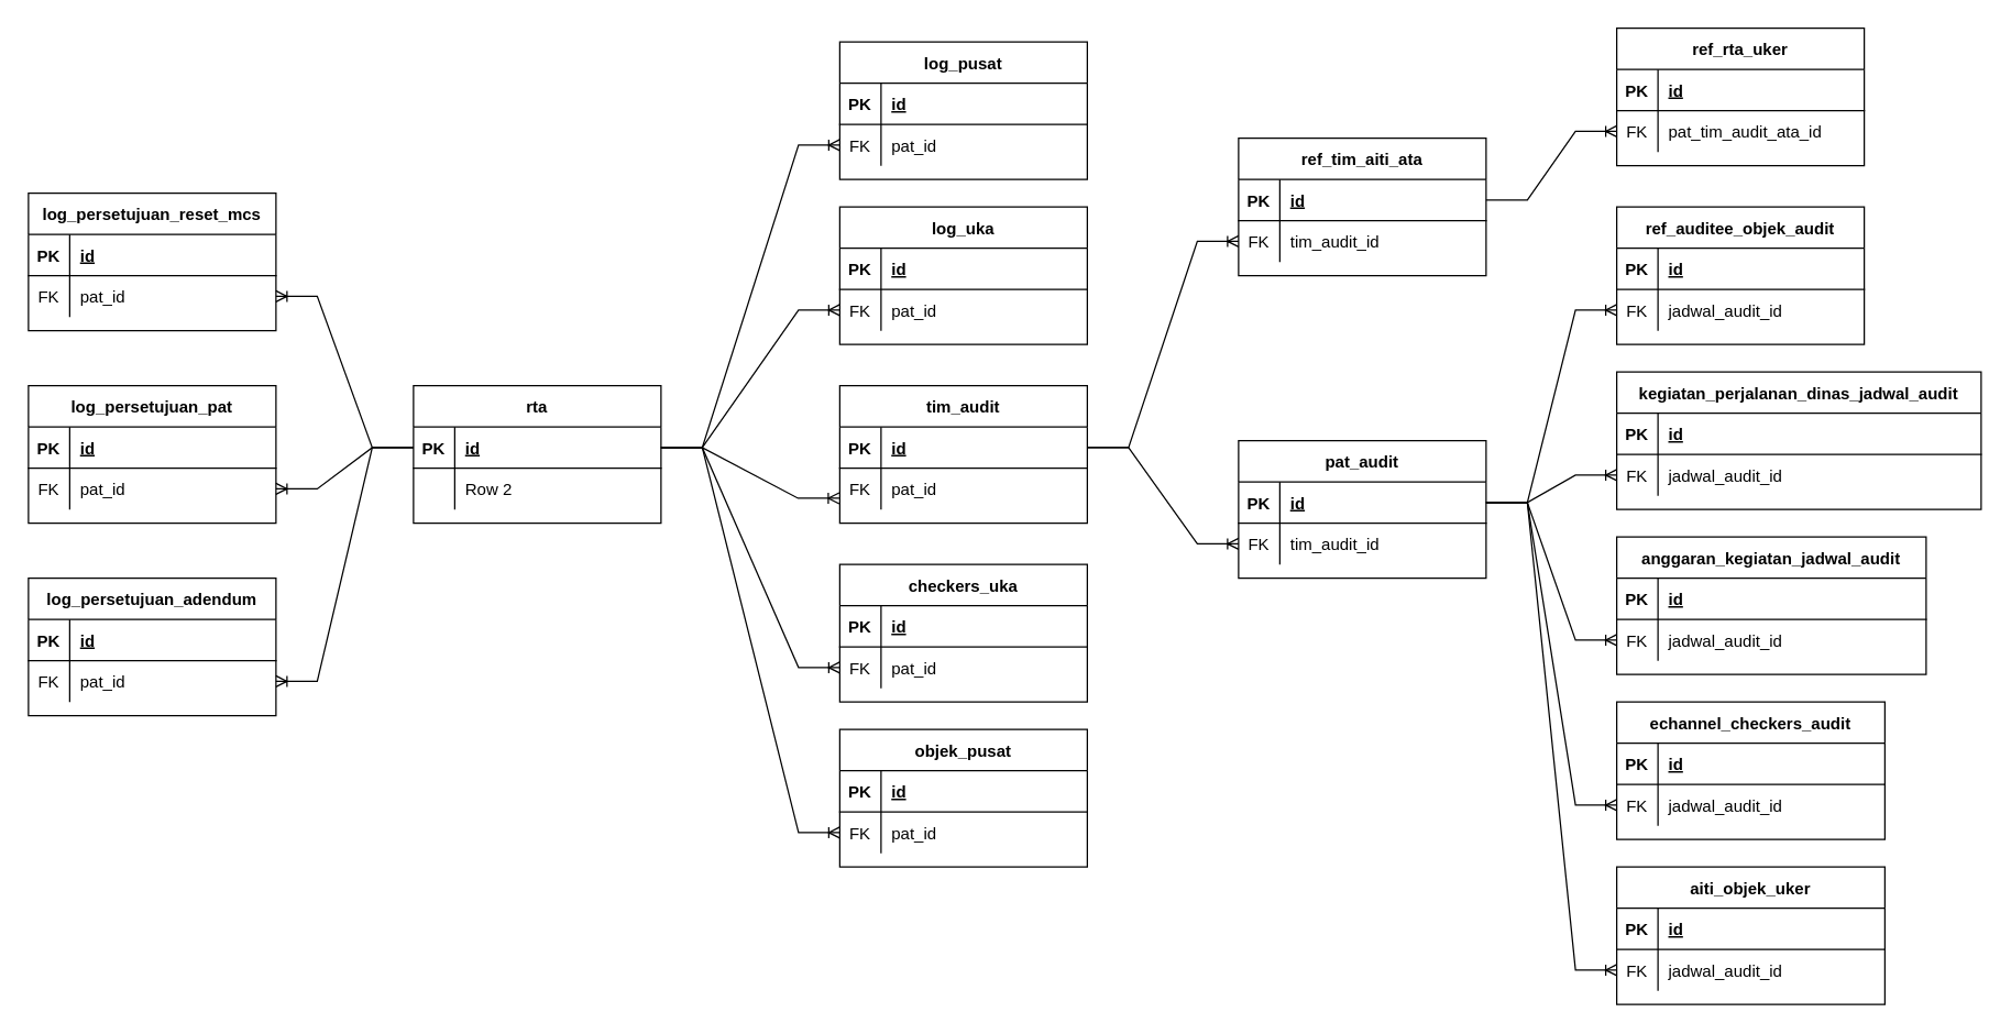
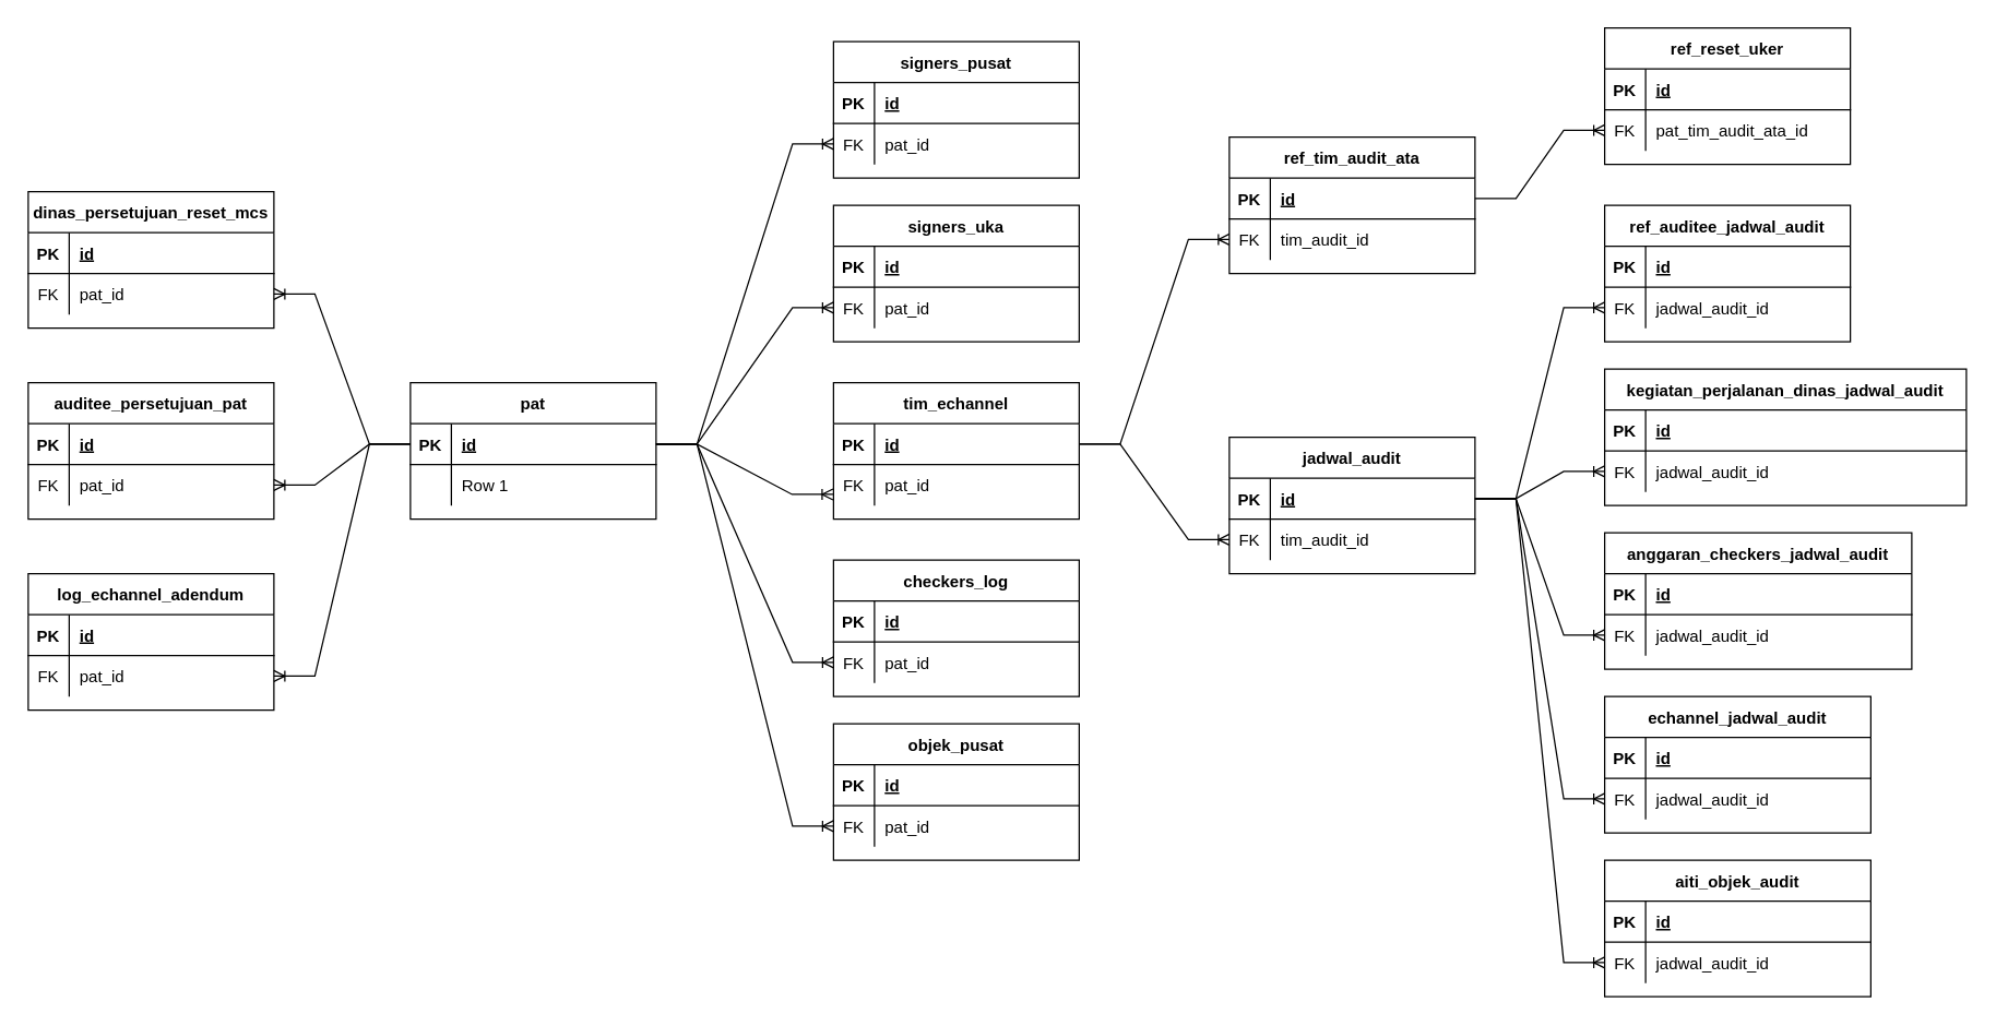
- <mxCell id="89" value="ref_rta_uker" style="shape=table;startSize=30;container=1;collapsible=1;childLayout=tableLayout;fixedRows=1;rowLines=0;fontStyle=1;align=center;resizeLast=1;" vertex="1" parent="1"><mxGeometry x="1175" y="20" width="180" height="100" as="geometry" /></mxCell>
+ <mxCell id="89" value="ref_reset_uker" style="shape=table;startSize=30;container=1;collapsible=1;childLayout=tableLayout;fixedRows=1;rowLines=0;fontStyle=1;align=center;resizeLast=1;" vertex="1" parent="1"><mxGeometry x="1175" y="20" width="180" height="100" as="geometry" /></mxCell>
- <mxCell id="39" value="log_pusat" style="shape=table;startSize=30;container=1;collapsible=1;childLayout=tableLayout;fixedRows=1;rowLines=0;fontStyle=1;align=center;resizeLast=1;" vertex="1" parent="1"><mxGeometry x="610" y="30" width="180" height="100" as="geometry" /></mxCell>
+ <mxCell id="39" value="signers_pusat" style="shape=table;startSize=30;container=1;collapsible=1;childLayout=tableLayout;fixedRows=1;rowLines=0;fontStyle=1;align=center;resizeLast=1;" vertex="1" parent="1"><mxGeometry x="610" y="30" width="180" height="100" as="geometry" /></mxCell>
- <mxCell id="81" value="ref_tim_aiti_ata" style="shape=table;startSize=30;container=1;collapsible=1;childLayout=tableLayout;fixedRows=1;rowLines=0;fontStyle=1;align=center;resizeLast=1;" vertex="1" parent="1"><mxGeometry x="900" y="100" width="180" height="100" as="geometry" /></mxCell>
+ <mxCell id="81" value="ref_tim_audit_ata" style="shape=table;startSize=30;container=1;collapsible=1;childLayout=tableLayout;fixedRows=1;rowLines=0;fontStyle=1;align=center;resizeLast=1;" vertex="1" parent="1"><mxGeometry x="900" y="100" width="180" height="100" as="geometry" /></mxCell>
- <mxCell id="63" value="log_persetujuan_reset_mcs" style="shape=table;startSize=30;container=1;collapsible=1;childLayout=tableLayout;fixedRows=1;rowLines=0;fontStyle=1;align=center;resizeLast=1;" vertex="1" parent="1"><mxGeometry x="20" y="140" width="180" height="100" as="geometry" /></mxCell>
+ <mxCell id="63" value="dinas_persetujuan_reset_mcs" style="shape=table;startSize=30;container=1;collapsible=1;childLayout=tableLayout;fixedRows=1;rowLines=0;fontStyle=1;align=center;resizeLast=1;" vertex="1" parent="1"><mxGeometry x="20" y="140" width="180" height="100" as="geometry" /></mxCell>
- <mxCell id="32" value="log_uka" style="shape=table;startSize=30;container=1;collapsible=1;childLayout=tableLayout;fixedRows=1;rowLines=0;fontStyle=1;align=center;resizeLast=1;" vertex="1" parent="1"><mxGeometry x="610" y="150" width="180" height="100" as="geometry" /></mxCell>
+ <mxCell id="32" value="signers_uka" style="shape=table;startSize=30;container=1;collapsible=1;childLayout=tableLayout;fixedRows=1;rowLines=0;fontStyle=1;align=center;resizeLast=1;" vertex="1" parent="1"><mxGeometry x="610" y="150" width="180" height="100" as="geometry" /></mxCell>
- <mxCell id="97" value="ref_auditee_objek_audit" style="shape=table;startSize=30;container=1;collapsible=1;childLayout=tableLayout;fixedRows=1;rowLines=0;fontStyle=1;align=center;resizeLast=1;" vertex="1" parent="1"><mxGeometry x="1175" y="150" width="180" height="100" as="geometry" /></mxCell>
+ <mxCell id="97" value="ref_auditee_jadwal_audit" style="shape=table;startSize=30;container=1;collapsible=1;childLayout=tableLayout;fixedRows=1;rowLines=0;fontStyle=1;align=center;resizeLast=1;" vertex="1" parent="1"><mxGeometry x="1175" y="150" width="180" height="100" as="geometry" /></mxCell>
- <mxCell id="49" value="log_persetujuan_pat" style="shape=table;startSize=30;container=1;collapsible=1;childLayout=tableLayout;fixedRows=1;rowLines=0;fontStyle=1;align=center;resizeLast=1;" vertex="1" parent="1"><mxGeometry x="20" y="280" width="180" height="100" as="geometry" /></mxCell>
+ <mxCell id="49" value="auditee_persetujuan_pat" style="shape=table;startSize=30;container=1;collapsible=1;childLayout=tableLayout;fixedRows=1;rowLines=0;fontStyle=1;align=center;resizeLast=1;" vertex="1" parent="1"><mxGeometry x="20" y="280" width="180" height="100" as="geometry" /></mxCell>
- <mxCell id="2" value="rta" style="shape=table;startSize=30;container=1;collapsible=1;childLayout=tableLayout;fixedRows=1;rowLines=0;fontStyle=1;align=center;resizeLast=1;" vertex="1" parent="1"><mxGeometry x="300" y="280" width="180" height="100" as="geometry" /></mxCell>
+ <mxCell id="2" value="pat" style="shape=table;startSize=30;container=1;collapsible=1;childLayout=tableLayout;fixedRows=1;rowLines=0;fontStyle=1;align=center;resizeLast=1;" vertex="1" parent="1"><mxGeometry x="300" y="280" width="180" height="100" as="geometry" /></mxCell>
- <mxCell id="9" value="tim_audit" style="shape=table;startSize=30;container=1;collapsible=1;childLayout=tableLayout;fixedRows=1;rowLines=0;fontStyle=1;align=center;resizeLast=1;" vertex="1" parent="1"><mxGeometry x="610" y="280" width="180" height="100" as="geometry" /></mxCell>
+ <mxCell id="9" value="tim_echannel" style="shape=table;startSize=30;container=1;collapsible=1;childLayout=tableLayout;fixedRows=1;rowLines=0;fontStyle=1;align=center;resizeLast=1;" vertex="1" parent="1"><mxGeometry x="610" y="280" width="180" height="100" as="geometry" /></mxCell>
- <mxCell id="73" value="pat_audit" style="shape=table;startSize=30;container=1;collapsible=1;childLayout=tableLayout;fixedRows=1;rowLines=0;fontStyle=1;align=center;resizeLast=1;" vertex="1" parent="1"><mxGeometry x="900" y="320" width="180" height="100" as="geometry" /></mxCell>
+ <mxCell id="73" value="jadwal_audit" style="shape=table;startSize=30;container=1;collapsible=1;childLayout=tableLayout;fixedRows=1;rowLines=0;fontStyle=1;align=center;resizeLast=1;" vertex="1" parent="1"><mxGeometry x="900" y="320" width="180" height="100" as="geometry" /></mxCell>
- <mxCell id="8" value="Row 2" style="shape=partialRectangle;connectable=0;fillColor=none;top=0;left=0;bottom=0;right=0;align=left;spacingLeft=6;overflow=hidden;" vertex="1" parent="6"><mxGeometry x="30" width="150" height="30" as="geometry"><mxRectangle width="150" height="30" as="alternateBounds" /></mxGeometry></mxCell>
+ <mxCell id="8" value="Row 1" style="shape=partialRectangle;connectable=0;fillColor=none;top=0;left=0;bottom=0;right=0;align=left;spacingLeft=6;overflow=hidden;" vertex="1" parent="6"><mxGeometry x="30" width="150" height="30" as="geometry"><mxRectangle width="150" height="30" as="alternateBounds" /></mxGeometry></mxCell>
- <mxCell id="113" value="anggaran_kegiatan_jadwal_audit" style="shape=table;startSize=30;container=1;collapsible=1;childLayout=tableLayout;fixedRows=1;rowLines=0;fontStyle=1;align=center;resizeLast=1;" vertex="1" parent="1"><mxGeometry x="1175" y="390" width="225" height="100" as="geometry" /></mxCell>
+ <mxCell id="113" value="anggaran_checkers_jadwal_audit" style="shape=table;startSize=30;container=1;collapsible=1;childLayout=tableLayout;fixedRows=1;rowLines=0;fontStyle=1;align=center;resizeLast=1;" vertex="1" parent="1"><mxGeometry x="1175" y="390" width="225" height="100" as="geometry" /></mxCell>
- <mxCell id="16" value="checkers_uka" style="shape=table;startSize=30;container=1;collapsible=1;childLayout=tableLayout;fixedRows=1;rowLines=0;fontStyle=1;align=center;resizeLast=1;" vertex="1" parent="1"><mxGeometry x="610" y="410" width="180" height="100" as="geometry" /></mxCell>
+ <mxCell id="16" value="checkers_log" style="shape=table;startSize=30;container=1;collapsible=1;childLayout=tableLayout;fixedRows=1;rowLines=0;fontStyle=1;align=center;resizeLast=1;" vertex="1" parent="1"><mxGeometry x="610" y="410" width="180" height="100" as="geometry" /></mxCell>
- <mxCell id="56" value="log_persetujuan_adendum" style="shape=table;startSize=30;container=1;collapsible=1;childLayout=tableLayout;fixedRows=1;rowLines=0;fontStyle=1;align=center;resizeLast=1;" vertex="1" parent="1"><mxGeometry x="20" y="420" width="180" height="100" as="geometry" /></mxCell>
+ <mxCell id="56" value="log_echannel_adendum" style="shape=table;startSize=30;container=1;collapsible=1;childLayout=tableLayout;fixedRows=1;rowLines=0;fontStyle=1;align=center;resizeLast=1;" vertex="1" parent="1"><mxGeometry x="20" y="420" width="180" height="100" as="geometry" /></mxCell>
- <mxCell id="121" value="echannel_checkers_audit" style="shape=table;startSize=30;container=1;collapsible=1;childLayout=tableLayout;fixedRows=1;rowLines=0;fontStyle=1;align=center;resizeLast=1;" vertex="1" parent="1"><mxGeometry x="1175" y="510" width="195" height="100" as="geometry" /></mxCell>
+ <mxCell id="121" value="echannel_jadwal_audit" style="shape=table;startSize=30;container=1;collapsible=1;childLayout=tableLayout;fixedRows=1;rowLines=0;fontStyle=1;align=center;resizeLast=1;" vertex="1" parent="1"><mxGeometry x="1175" y="510" width="195" height="100" as="geometry" /></mxCell>
- <mxCell id="129" value="aiti_objek_uker" style="shape=table;startSize=30;container=1;collapsible=1;childLayout=tableLayout;fixedRows=1;rowLines=0;fontStyle=1;align=center;resizeLast=1;" vertex="1" parent="1"><mxGeometry x="1175" y="630" width="195" height="100" as="geometry" /></mxCell>
+ <mxCell id="129" value="aiti_objek_audit" style="shape=table;startSize=30;container=1;collapsible=1;childLayout=tableLayout;fixedRows=1;rowLines=0;fontStyle=1;align=center;resizeLast=1;" vertex="1" parent="1"><mxGeometry x="1175" y="630" width="195" height="100" as="geometry" /></mxCell>
